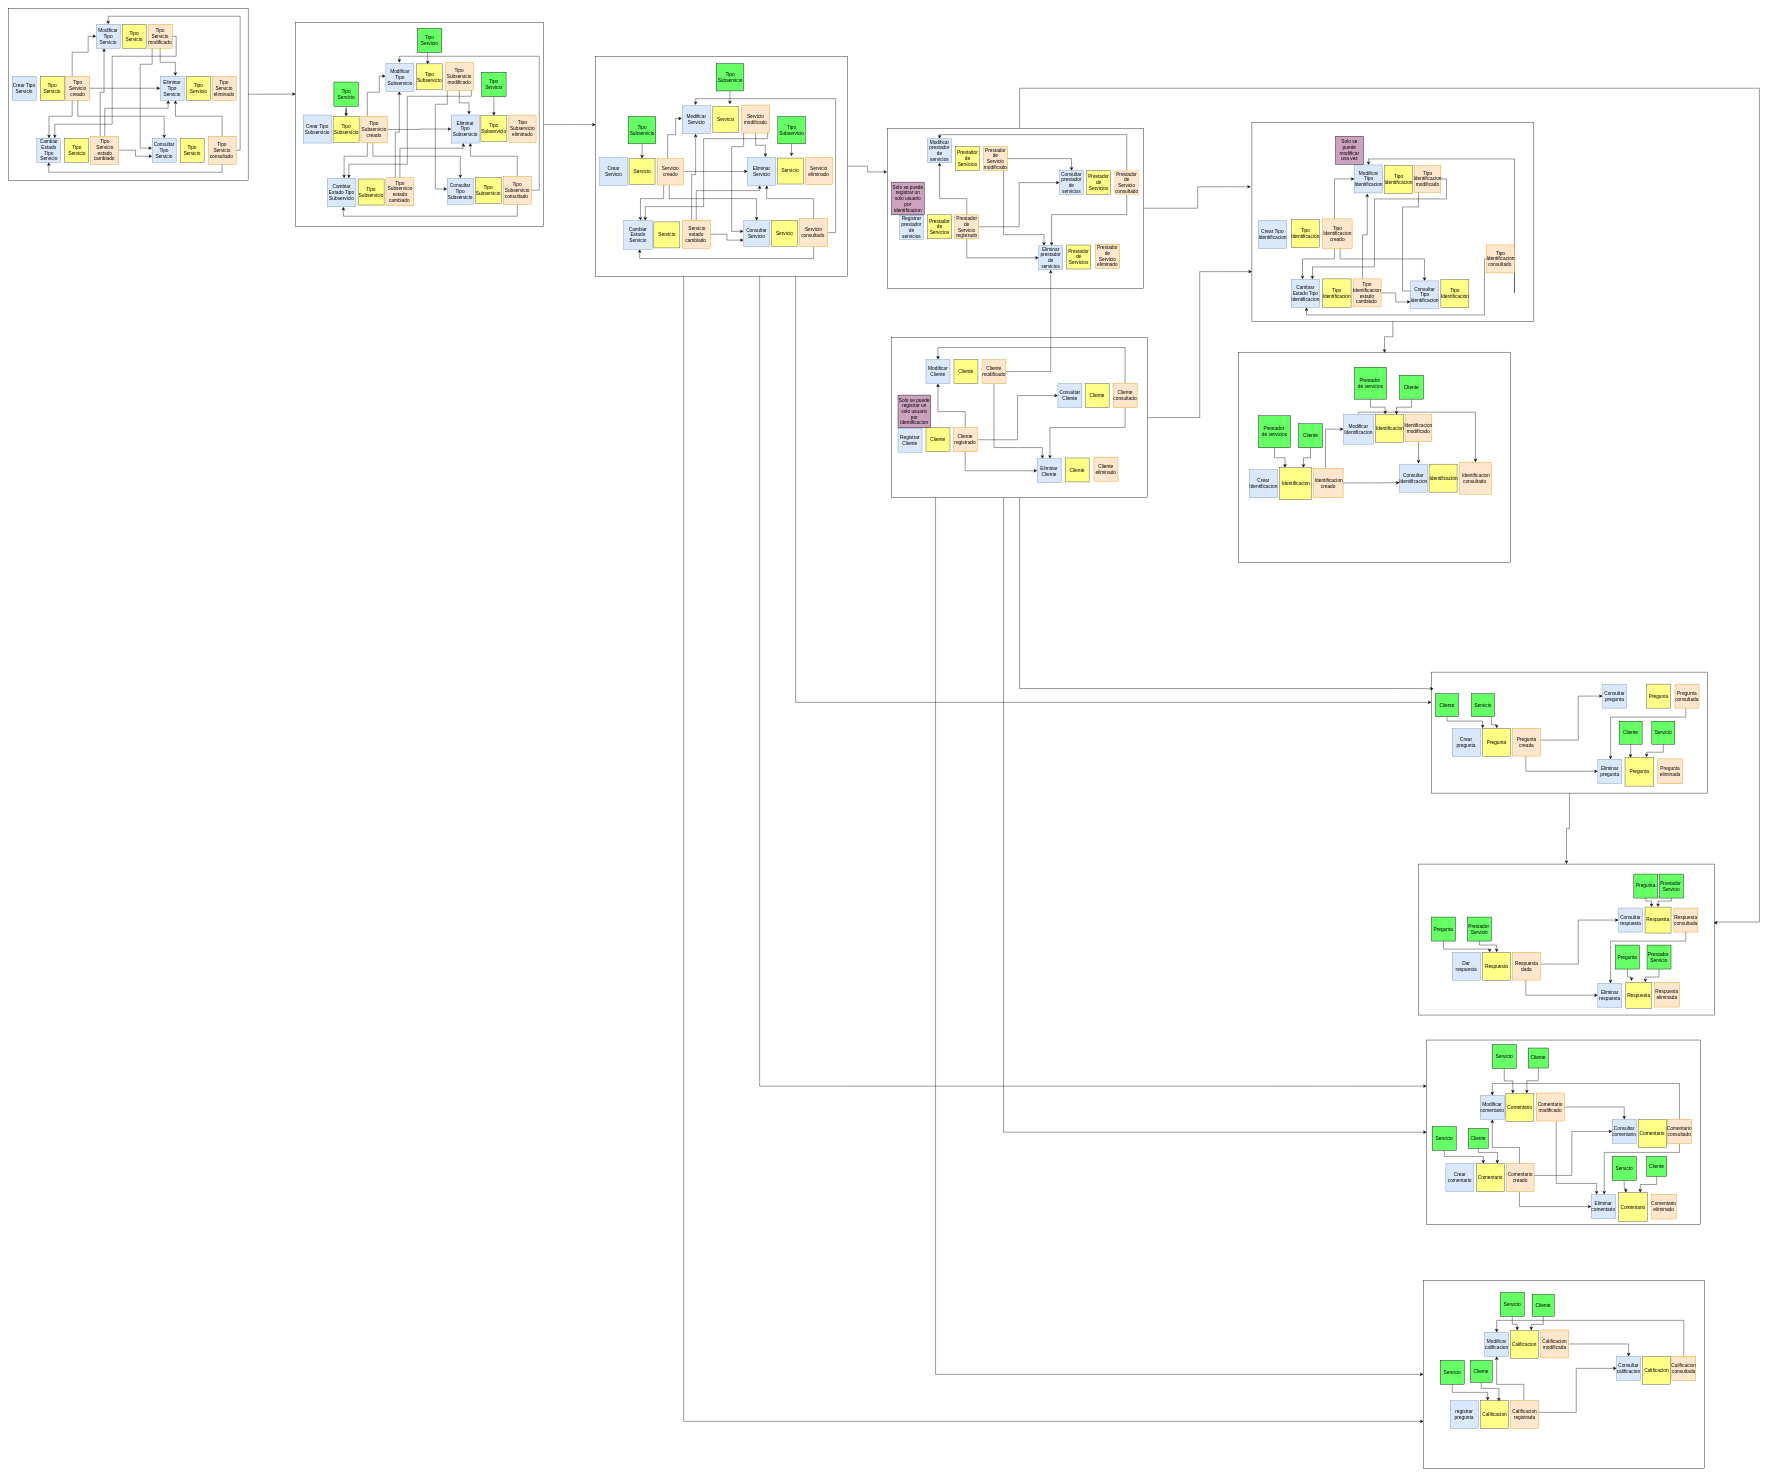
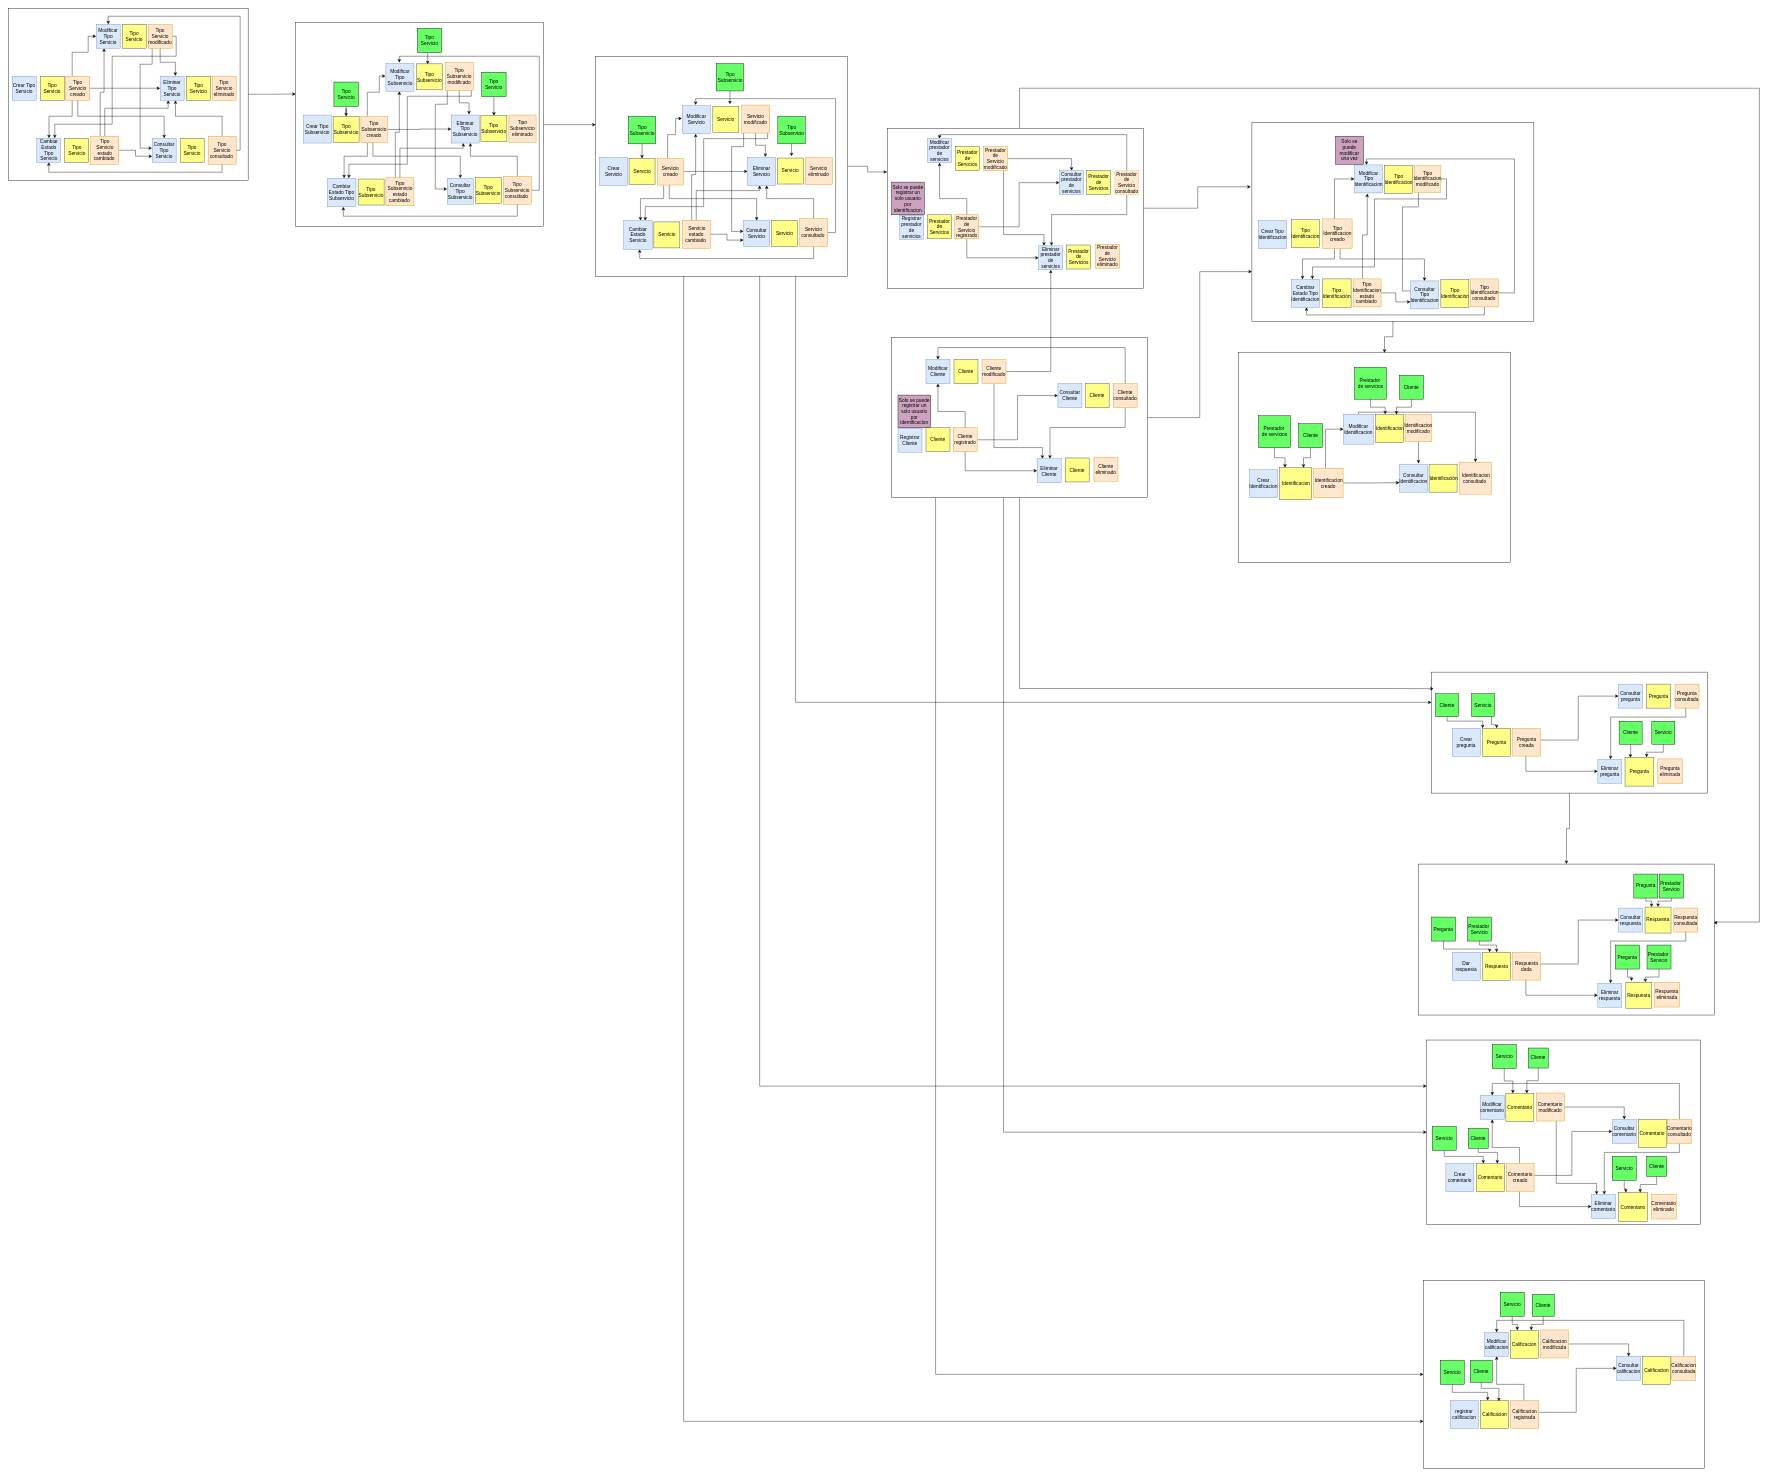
- <mxCell id="149" value="Tipo Identificacion consultado&amp;nbsp;" style="whiteSpace=wrap;html=1;aspect=fixed;fillColor=#ffe6cc;strokeColor=#d79b00;" parent="1" vertex="1"><mxGeometry x="3716.5" y="611.75" width="70" height="70" as="geometry" /></mxCell>
+ <mxCell id="149" value="Tipo Identificacion consultado&amp;nbsp;" style="whiteSpace=wrap;html=1;aspect=fixed;fillColor=#ffe6cc;strokeColor=#d79b00;" parent="1" vertex="1"><mxGeometry x="3676.5" y="696.75" width="70" height="70" as="geometry" /></mxCell>
- <mxCell id="219" value="Consultar&lt;br&gt;pregunta" style="whiteSpace=wrap;html=1;aspect=fixed;fillColor=#dae8fc;strokeColor=#6c8ebf;" parent="1" vertex="1"><mxGeometry x="4007" y="1710" width="60" height="60" as="geometry" /></mxCell>
+ <mxCell id="219" value="Consultar&lt;br&gt;pregunta" style="whiteSpace=wrap;html=1;aspect=fixed;fillColor=#dae8fc;strokeColor=#6c8ebf;" parent="1" vertex="1"><mxGeometry x="4047" y="1710" width="60" height="60" as="geometry" /></mxCell>
- <mxCell id="195" value="registrar pregunta" style="whiteSpace=wrap;html=1;aspect=fixed;fillColor=#dae8fc;strokeColor=#6c8ebf;" parent="1" vertex="1"><mxGeometry x="3626" y="3501.5" width="70" height="70" as="geometry" /></mxCell>
+ <mxCell id="195" value="registrar calificacion" style="whiteSpace=wrap;html=1;aspect=fixed;fillColor=#dae8fc;strokeColor=#6c8ebf;" parent="1" vertex="1"><mxGeometry x="3626" y="3501.5" width="70" height="70" as="geometry" /></mxCell>
